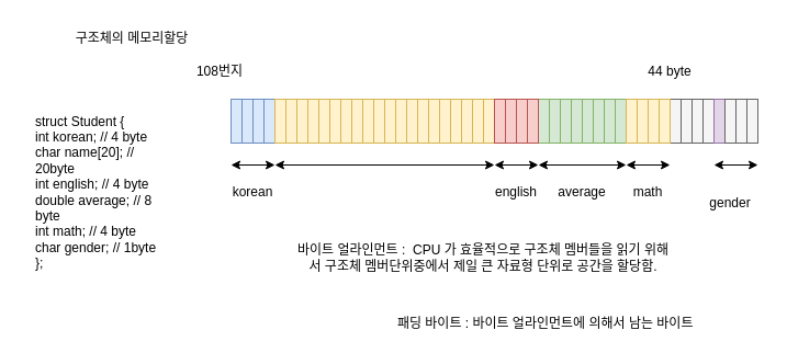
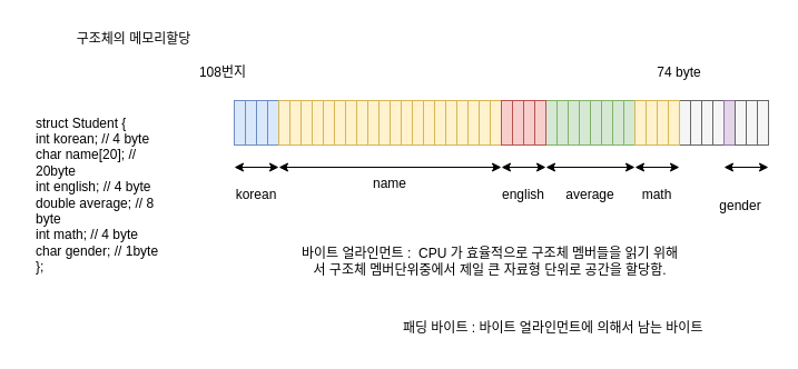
- <mxCell id="61" value="44 byte" style="text;html=1;strokeColor=none;fillColor=none;align=center;verticalAlign=middle;whiteSpace=wrap;rounded=0;" vertex="1" parent="1"><mxGeometry x="580" y="50" width="60" height="30" as="geometry" /></mxCell>
+ <mxCell id="61" value="74 byte" style="text;html=1;strokeColor=none;fillColor=none;align=center;verticalAlign=middle;whiteSpace=wrap;rounded=0;" vertex="1" parent="1"><mxGeometry x="580" y="50" width="60" height="30" as="geometry" /></mxCell>
+ <mxCell id="12" value="name" style="text;html=1;strokeColor=none;fillColor=none;align=center;verticalAlign=middle;whiteSpace=wrap;rounded=0;" vertex="1" parent="1"><mxGeometry x="320" y="150" width="60" height="30" as="geometry" /></mxCell>
